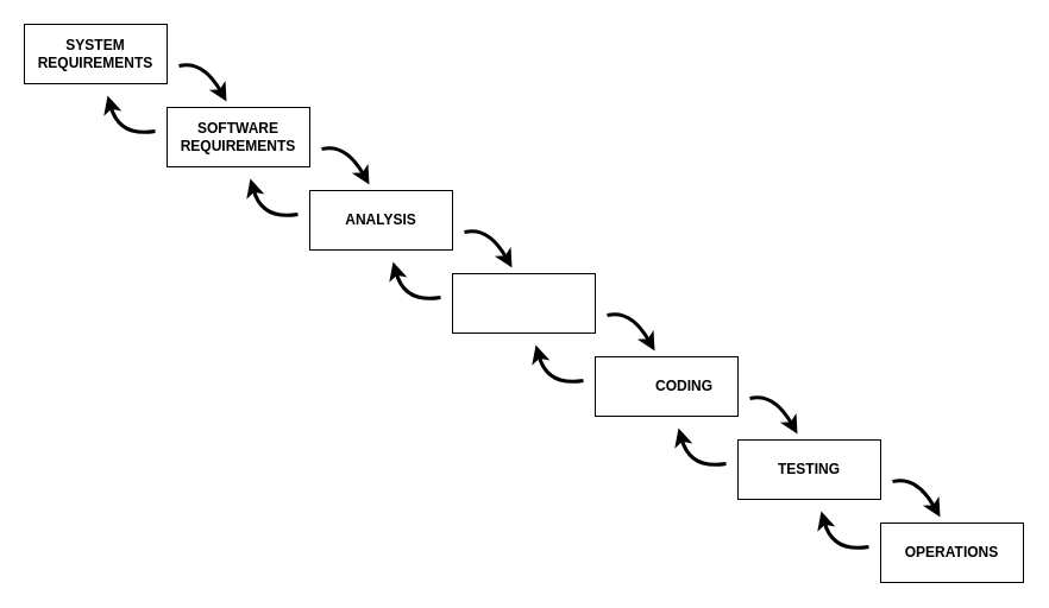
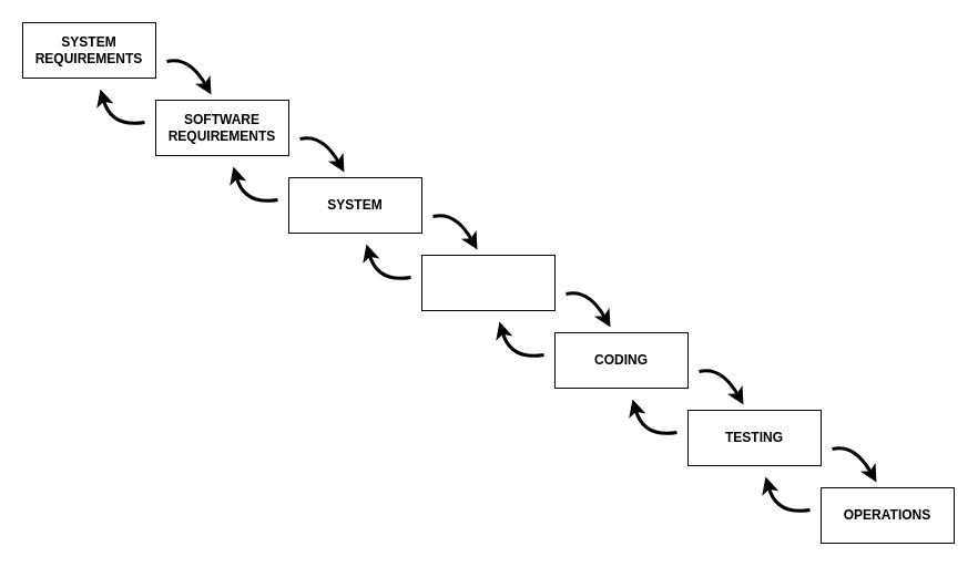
- <mxCell id="22" value="&lt;b&gt;ANALYSIS&lt;/b&gt;" style="text;html=1;align=center;verticalAlign=middle;whiteSpace=wrap;rounded=0;" parent="1" vertex="1"><mxGeometry x="290" y="170" width="60" height="30" as="geometry" /></mxCell>
+ <mxCell id="22" value="&lt;b&gt;SYSTEM&lt;/b&gt;" style="text;html=1;align=center;verticalAlign=middle;whiteSpace=wrap;rounded=0;" parent="1" vertex="1"><mxGeometry x="290" y="170" width="60" height="30" as="geometry" /></mxCell>
- <mxCell id="23" value="&lt;b&gt;CODING&lt;/b&gt;" style="text;html=1;align=center;verticalAlign=middle;whiteSpace=wrap;rounded=0;" parent="1" vertex="1"><mxGeometry x="545" y="310" width="60" height="30" as="geometry" /></mxCell>
+ <mxCell id="23" value="&lt;b&gt;CODING&lt;/b&gt;" style="text;html=1;align=center;verticalAlign=middle;whiteSpace=wrap;rounded=0;" parent="1" vertex="1"><mxGeometry x="530" y="310" width="60" height="30" as="geometry" /></mxCell>
